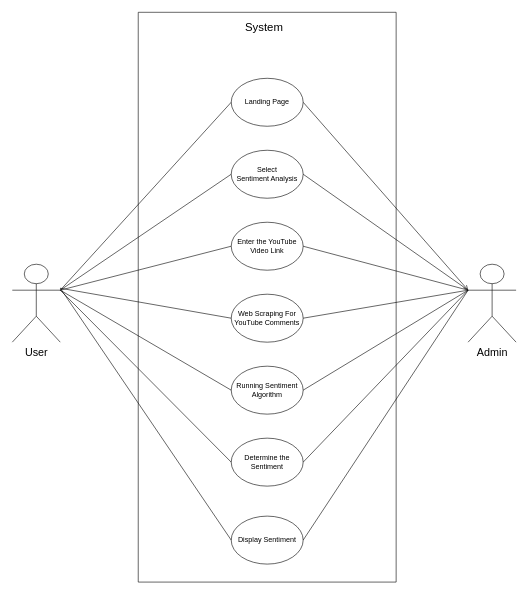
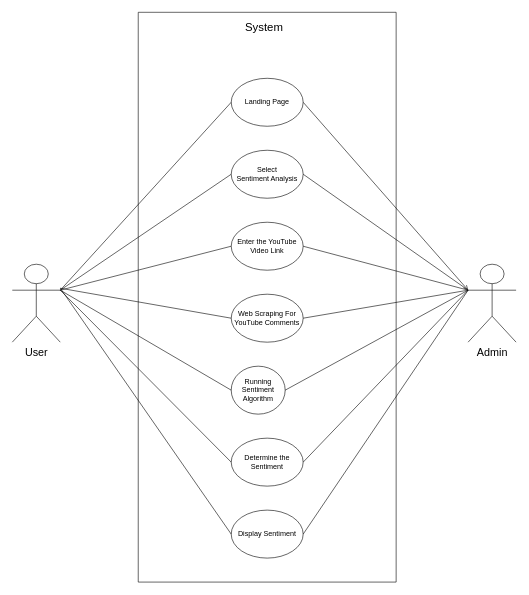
- <mxCell id="6" value="Running Sentiment Algorithm" style="ellipse;whiteSpace=wrap;html=1;" vertex="1" parent="1"><mxGeometry x="385" y="610" width="120" height="80" as="geometry" /></mxCell>
+ <mxCell id="6" value="Running Sentiment Algorithm" style="ellipse;whiteSpace=wrap;html=1;" vertex="1" parent="1"><mxGeometry x="385" y="610" width="90" height="80" as="geometry" /></mxCell>
- <mxCell id="8" value="Display Sentiment" style="ellipse;whiteSpace=wrap;html=1;" vertex="1" parent="1"><mxGeometry x="385" y="860" width="120" height="80" as="geometry" /></mxCell>
+ <mxCell id="8" value="Display Sentiment" style="ellipse;whiteSpace=wrap;html=1;" vertex="1" parent="1"><mxGeometry x="385" y="850" width="120" height="80" as="geometry" /></mxCell>
